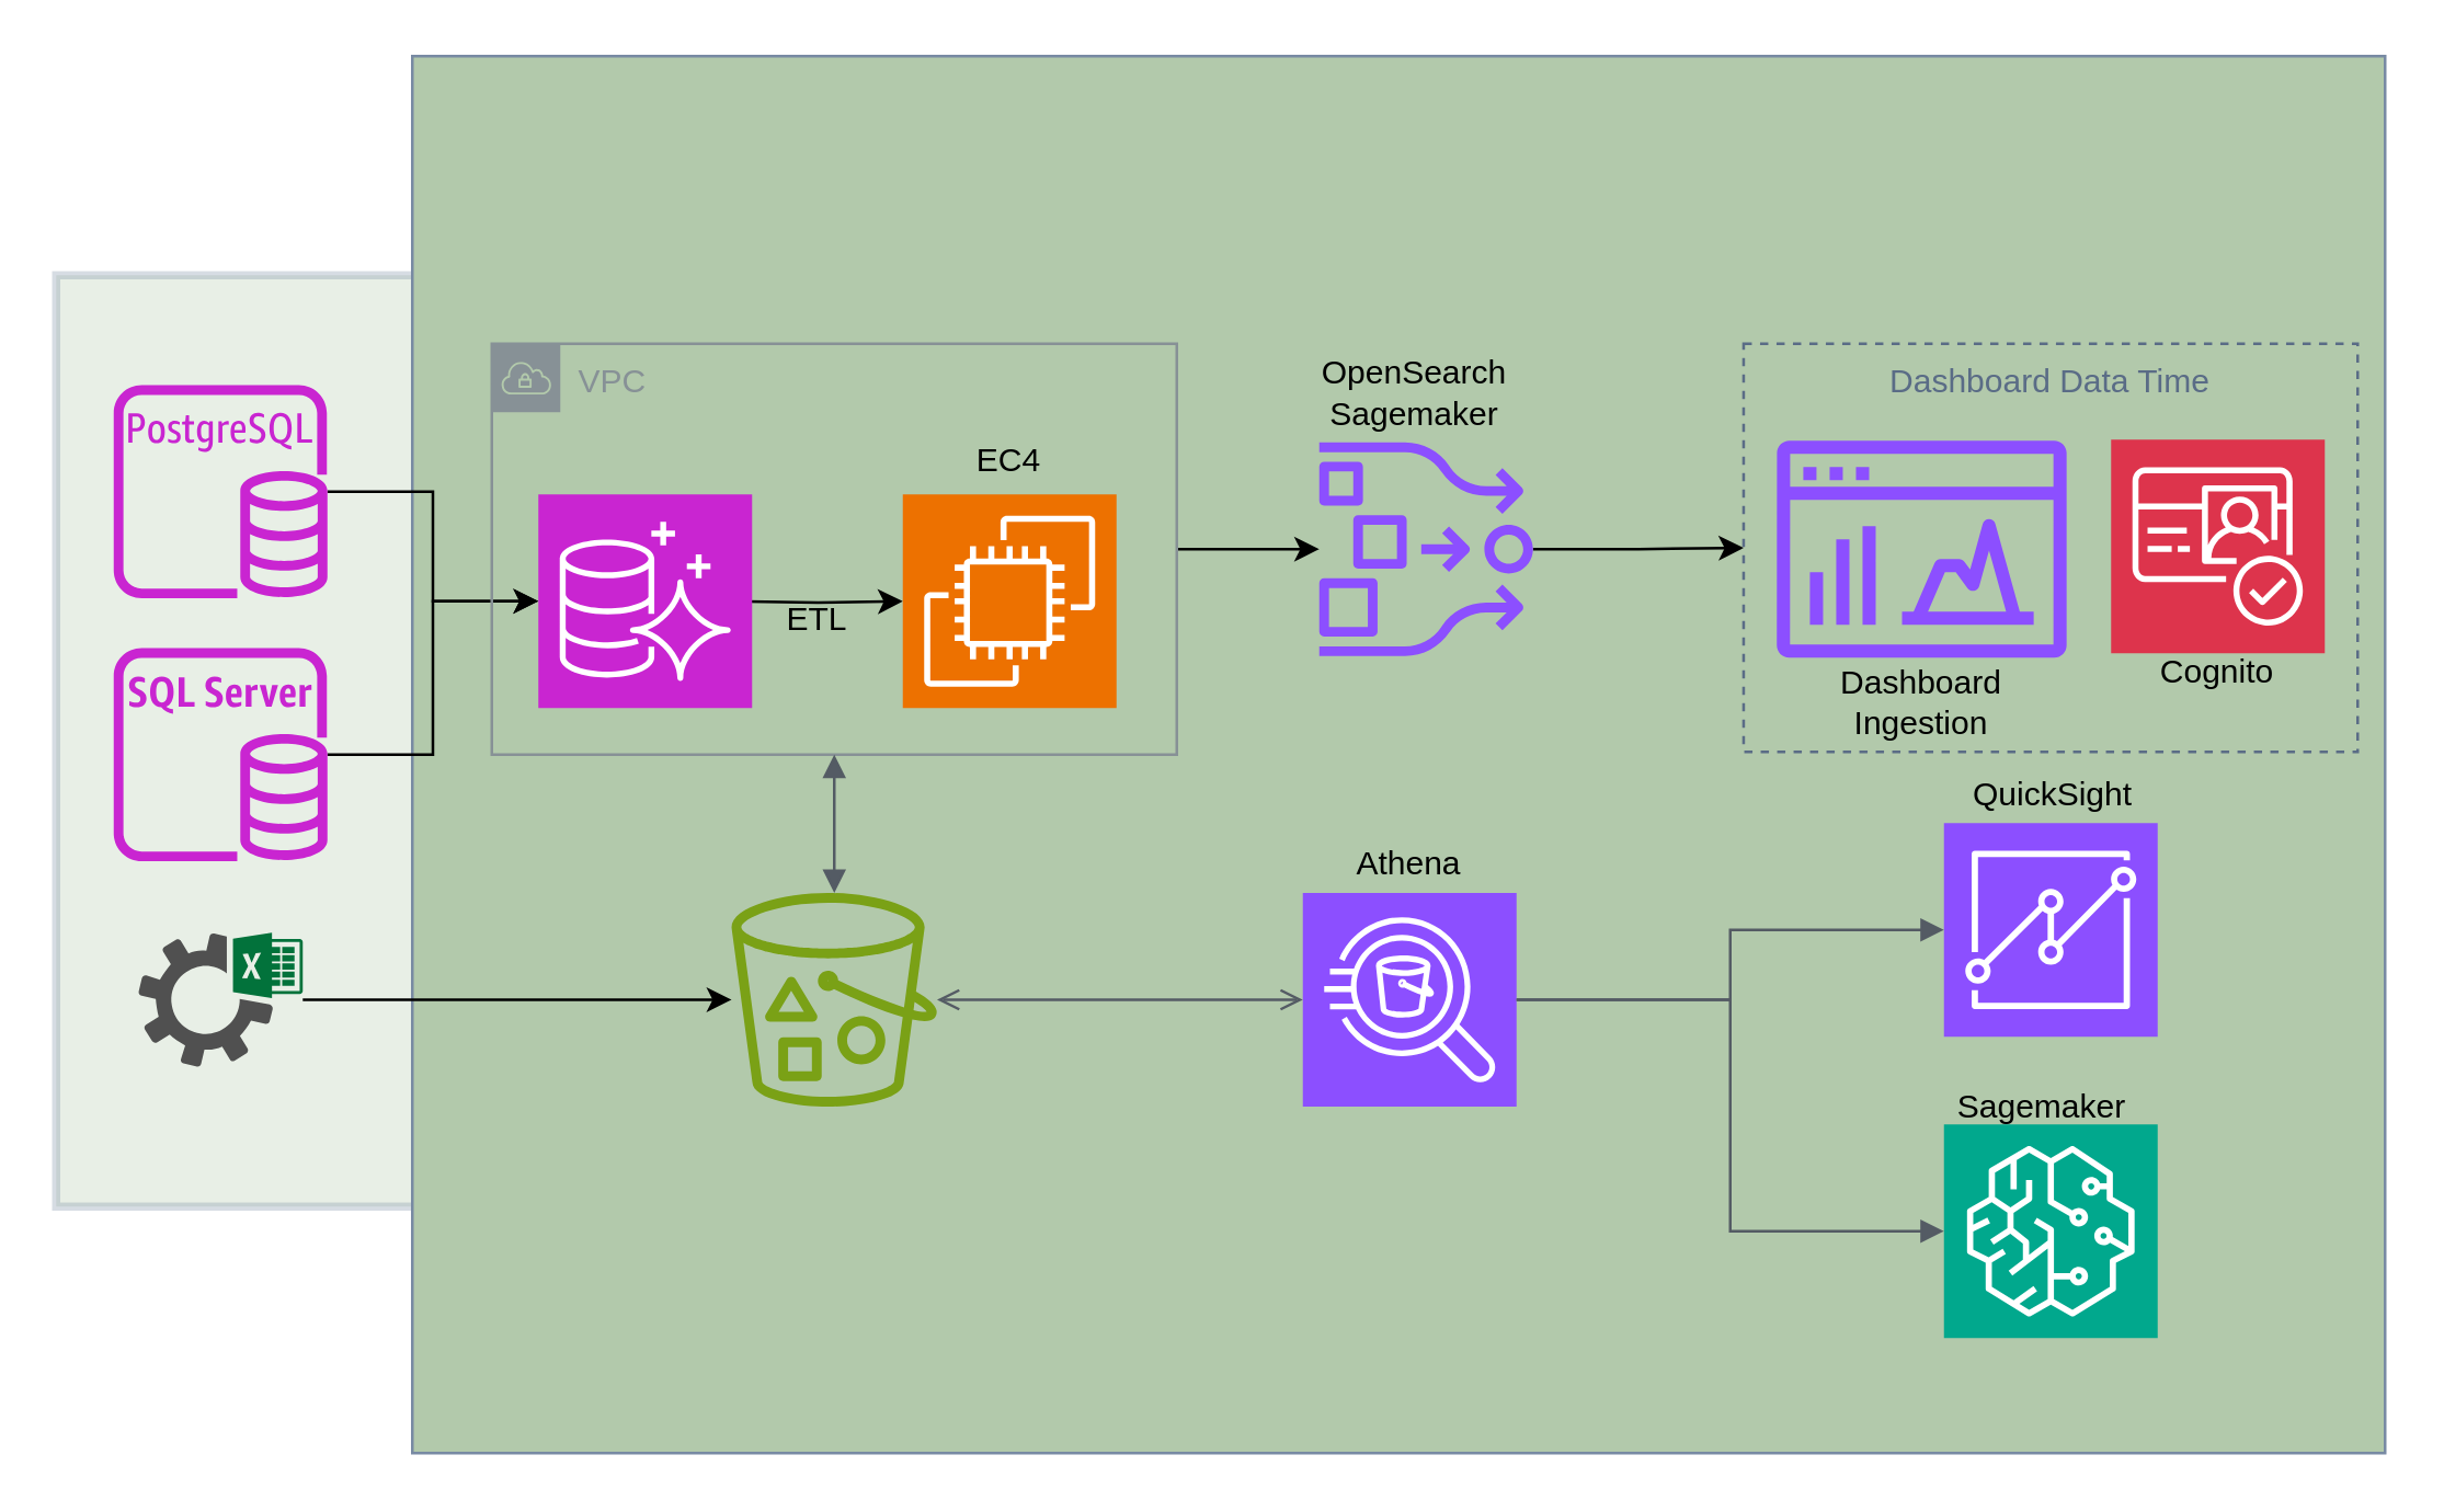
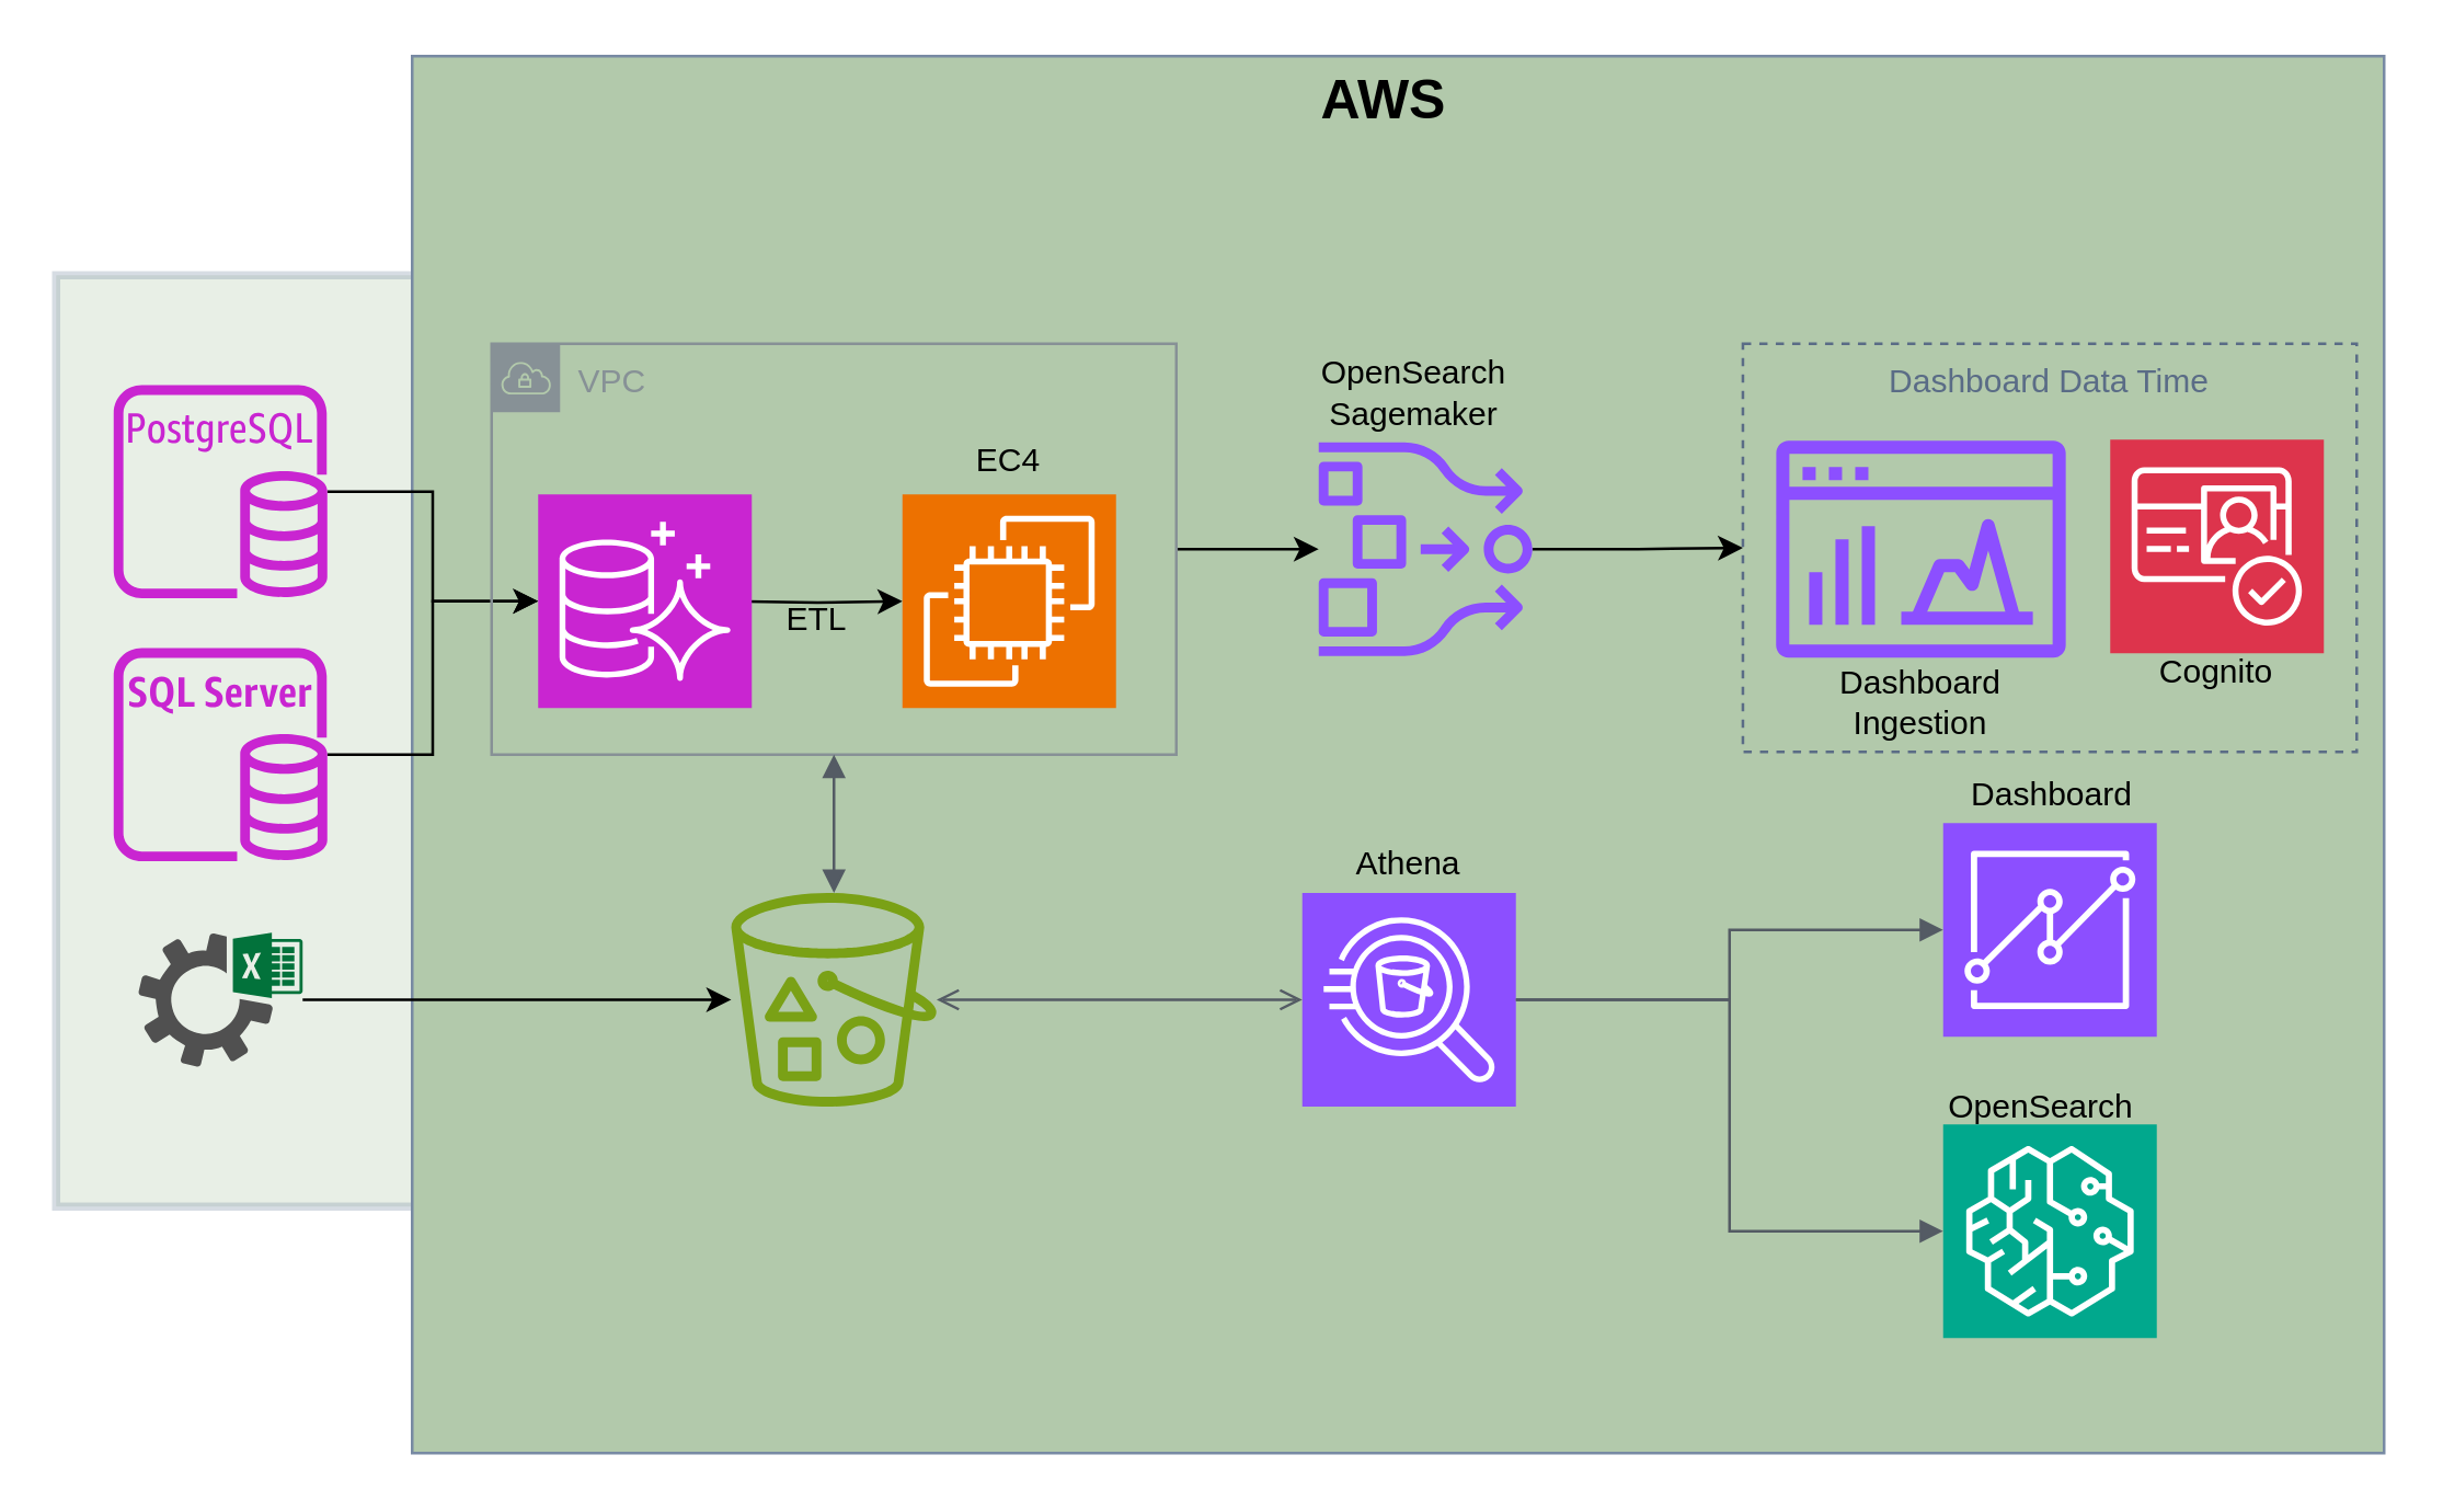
+ <mxCell id="4" value="&lt;b&gt;&lt;font style=&quot;font-size: 20px;&quot;&gt;AWS&lt;/font&gt;&lt;/b&gt;" style="text;html=1;align=center;verticalAlign=middle;whiteSpace=wrap;rounded=0;" vertex="1" parent="1"><mxGeometry x="475" width="60" height="30" as="geometry" y="20" /></mxCell>
- <mxCell id="34" value="QuickSight" style="text;html=1;align=center;verticalAlign=middle;whiteSpace=wrap;rounded=0;" vertex="1" parent="1"><mxGeometry x="719" y="275" width="60" height="30" as="geometry" /></mxCell>
+ <mxCell id="34" value="Dashboard" style="text;html=1;align=center;verticalAlign=middle;whiteSpace=wrap;rounded=0;" vertex="1" parent="1"><mxGeometry x="719" y="275" width="60" height="30" as="geometry" /></mxCell>
- <mxCell id="35" value="Sagemaker" style="text;html=1;align=center;verticalAlign=middle;whiteSpace=wrap;rounded=0;" vertex="1" parent="1"><mxGeometry x="700" y="389" width="90" height="30" as="geometry" /></mxCell>
+ <mxCell id="35" value="OpenSearch" style="text;html=1;align=center;verticalAlign=middle;whiteSpace=wrap;rounded=0;" vertex="1" parent="1"><mxGeometry x="700" y="389" width="90" height="30" as="geometry" /></mxCell>
